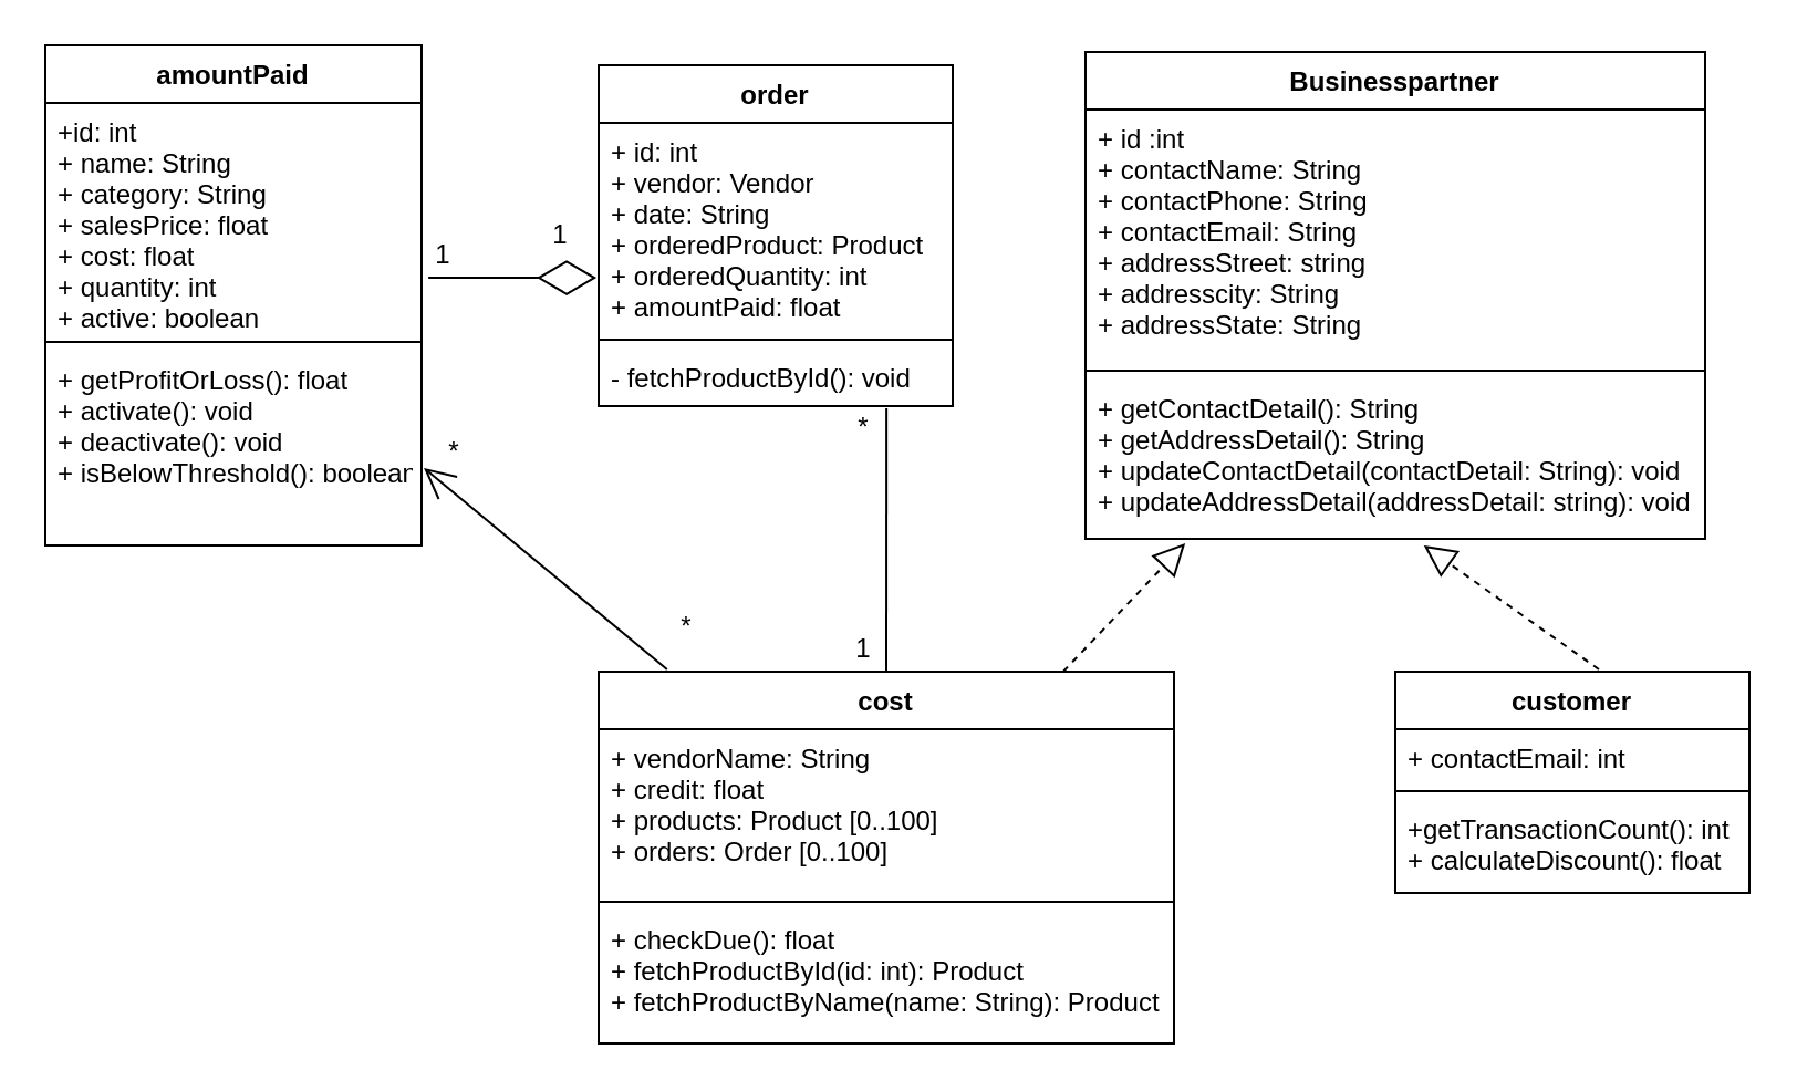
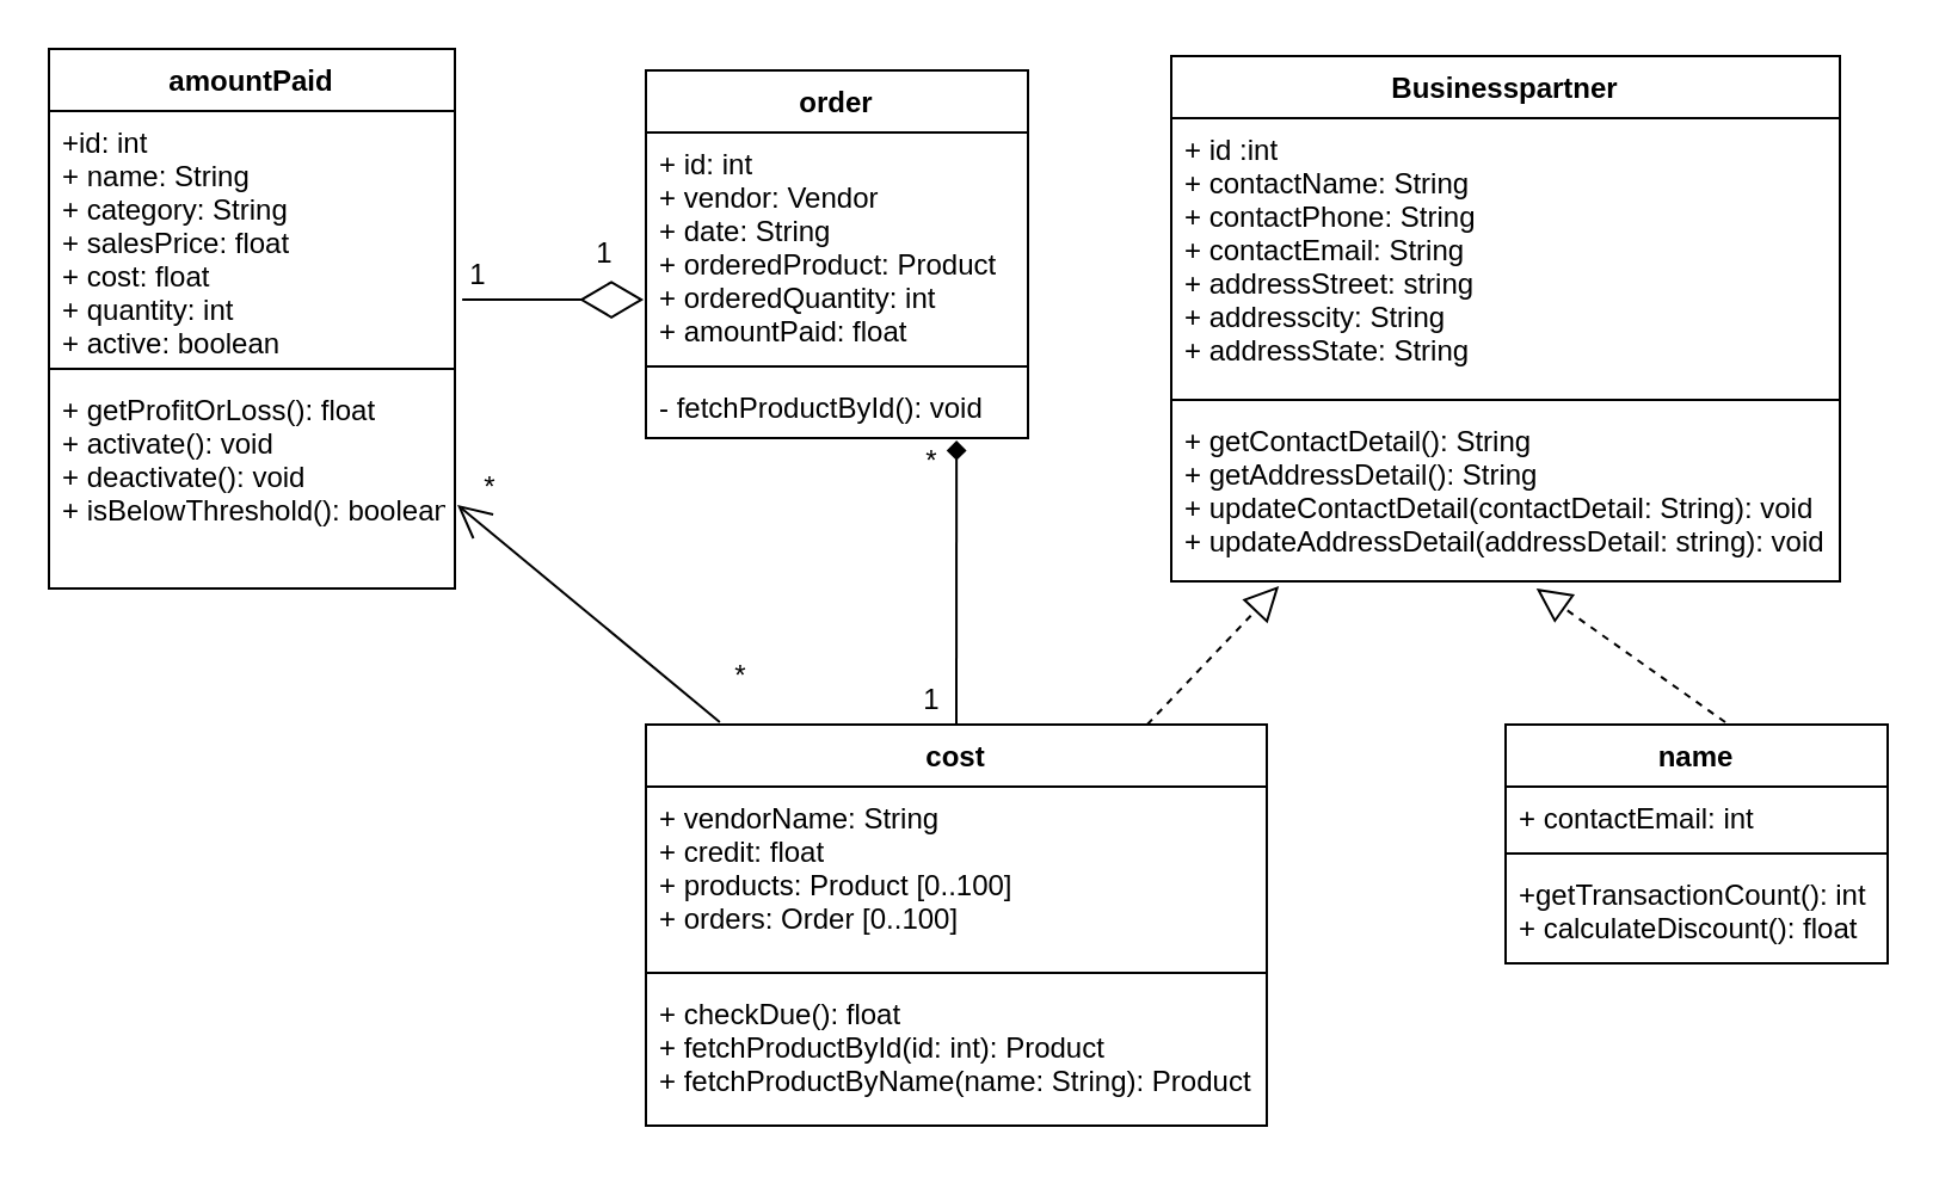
- <mxCell id="24" value="" style="endArrow=none;html=1;entryX=0.813;entryY=1.038;entryDx=0;entryDy=0;entryPerimeter=0;exitX=0.5;exitY=0;exitDx=0;exitDy=0;exitPerimeter=0;" parent="1" source="14" target="5" edge="1"><mxGeometry width="50" height="50" relative="1" as="geometry"><mxPoint x="400" y="302" as="sourcePoint" /><mxPoint x="400" y="223" as="targetPoint" /></mxGeometry></mxCell>
+ <mxCell id="24" value="" style="endArrow=diamond;html=1;entryX=0.813;entryY=1.038;entryDx=0;entryDy=0;entryPerimeter=0;exitX=0.5;exitY=0;exitDx=0;exitDy=0;exitPerimeter=0;" parent="1" source="14" target="5" edge="1"><mxGeometry width="50" height="50" relative="1" as="geometry"><mxPoint x="400" y="302" as="sourcePoint" /><mxPoint x="400" y="223" as="targetPoint" /></mxGeometry></mxCell>
- <mxCell id="18" value="customer" style="swimlane;fontStyle=1;align=center;verticalAlign=top;childLayout=stackLayout;horizontal=1;startSize=26;horizontalStack=0;resizeParent=1;resizeParentMax=0;resizeLast=0;collapsible=1;marginBottom=0;" parent="1" vertex="1"><mxGeometry x="630" y="303" width="160" height="100" as="geometry" /></mxCell>
+ <mxCell id="18" value="name" style="swimlane;fontStyle=1;align=center;verticalAlign=top;childLayout=stackLayout;horizontal=1;startSize=26;horizontalStack=0;resizeParent=1;resizeParentMax=0;resizeLast=0;collapsible=1;marginBottom=0;" parent="1" vertex="1"><mxGeometry x="630" y="303" width="160" height="100" as="geometry" /></mxCell>
